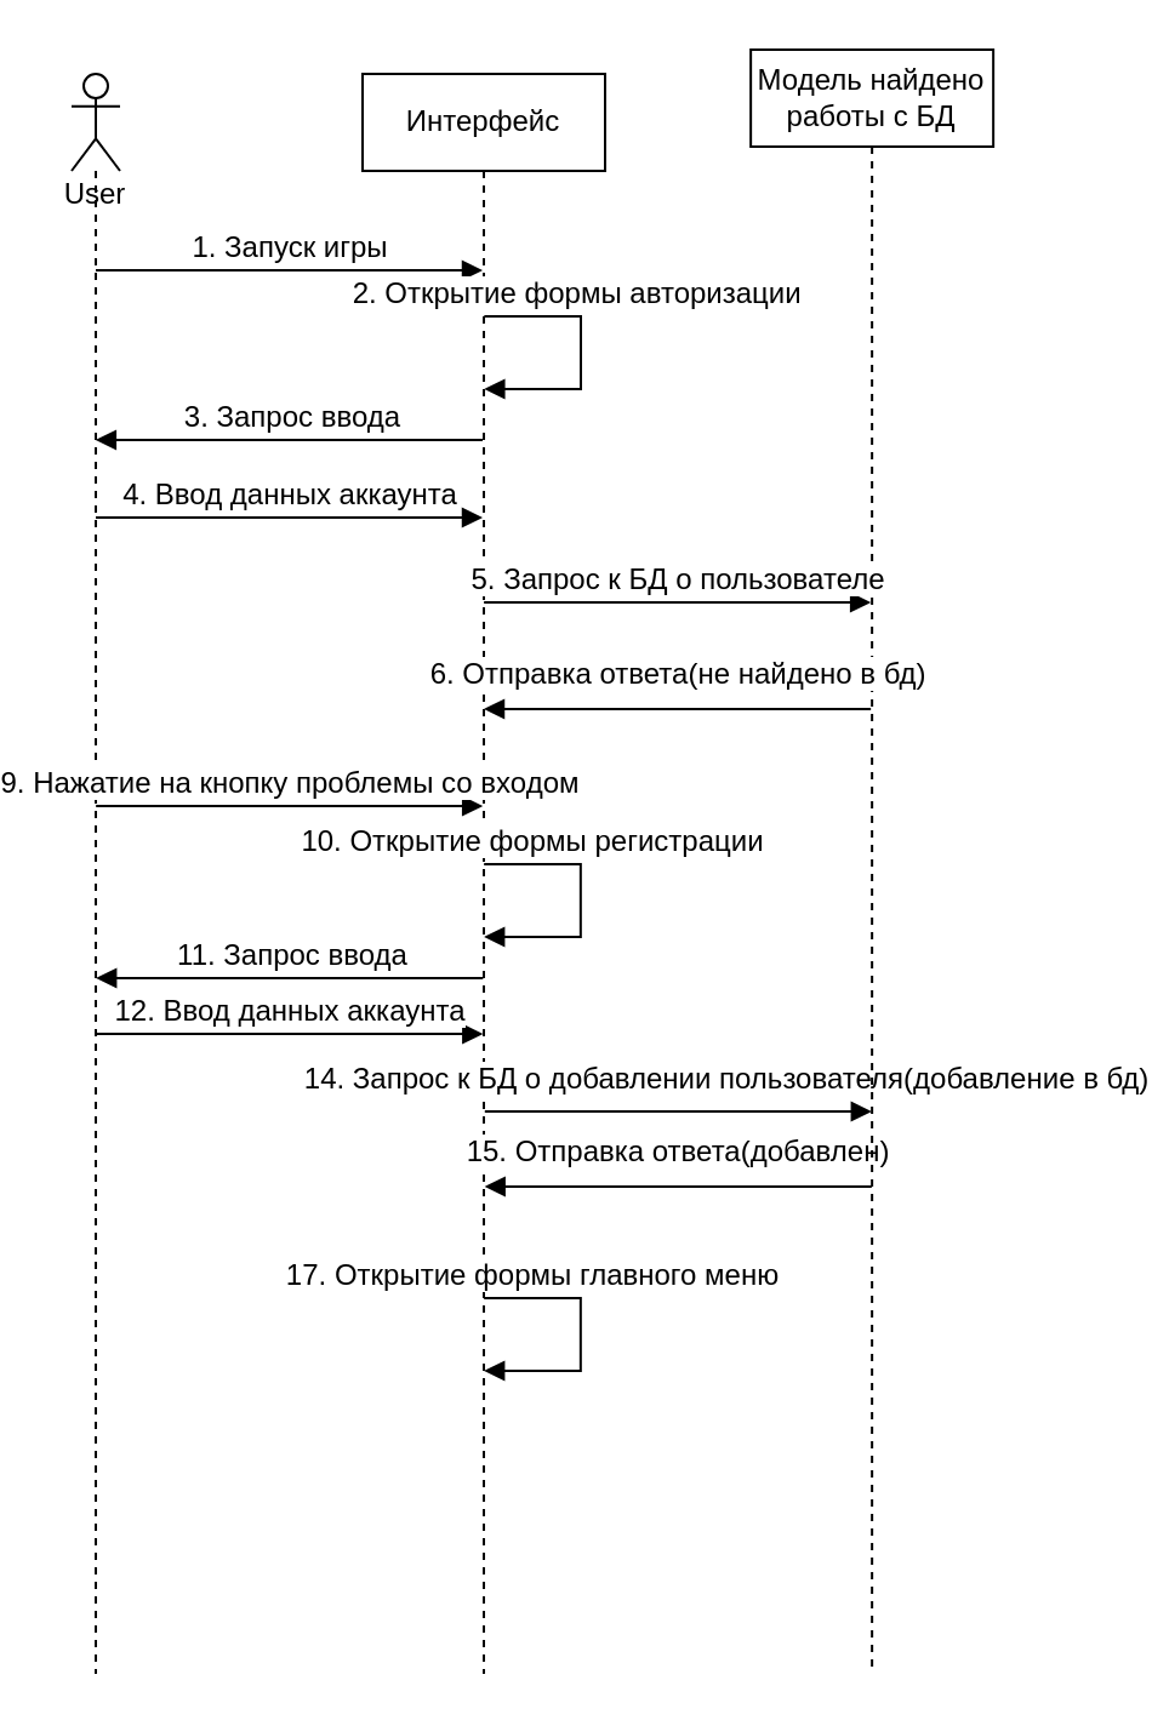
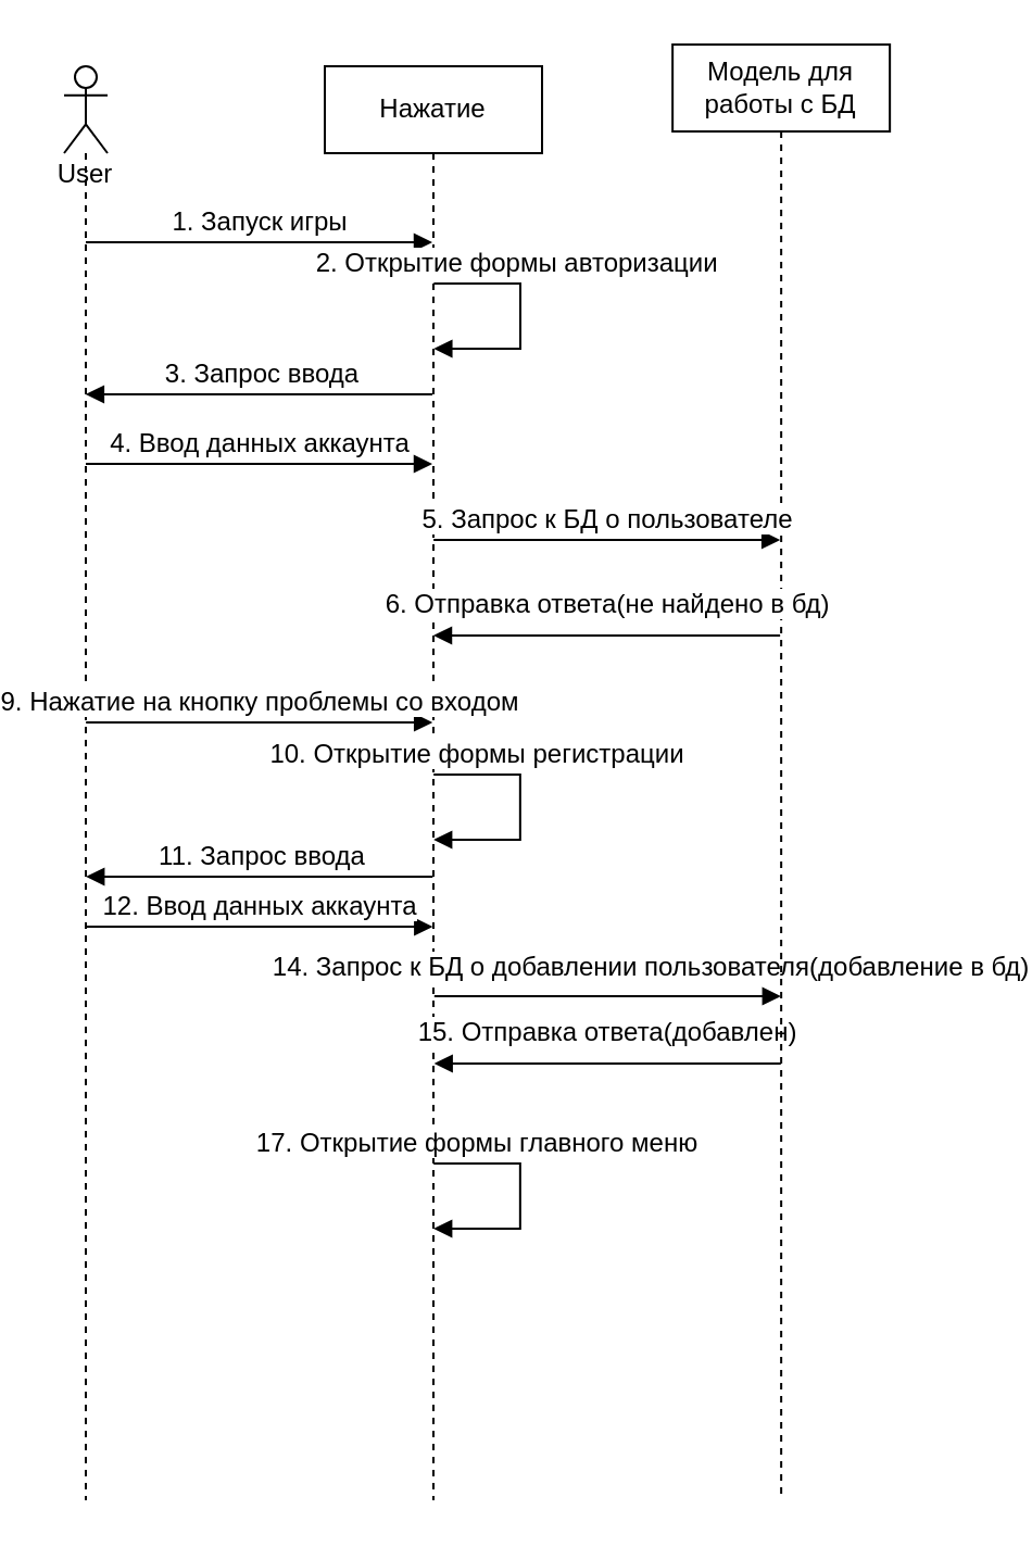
- <mxCell id="12" value="Модель найдено работы с БД" style="shape=umlLifeline;perimeter=lifelinePerimeter;whiteSpace=wrap;html=1;container=1;collapsible=0;recursiveResize=0;outlineConnect=0;rounded=0;gradientColor=none;" vertex="1" parent="1"><mxGeometry x="300.07" y="20" width="100" height="670" as="geometry" /></mxCell>
+ <mxCell id="12" value="Модель для работы с БД" style="shape=umlLifeline;perimeter=lifelinePerimeter;whiteSpace=wrap;html=1;container=1;collapsible=0;recursiveResize=0;outlineConnect=0;rounded=0;gradientColor=none;" vertex="1" parent="1"><mxGeometry x="300.07" y="20" width="100" height="670" as="geometry" /></mxCell>
- <mxCell id="4" value="Интерфейс" style="shape=umlLifeline;perimeter=lifelinePerimeter;whiteSpace=wrap;html=1;container=1;collapsible=0;recursiveResize=0;outlineConnect=0;rounded=0;gradientColor=none;" vertex="1" parent="1"><mxGeometry x="140" y="30" width="100" height="660" as="geometry" /></mxCell>
+ <mxCell id="4" value="Нажатие" style="shape=umlLifeline;perimeter=lifelinePerimeter;whiteSpace=wrap;html=1;container=1;collapsible=0;recursiveResize=0;outlineConnect=0;rounded=0;gradientColor=none;" vertex="1" parent="1"><mxGeometry x="140" y="30" width="100" height="660" as="geometry" /></mxCell>
